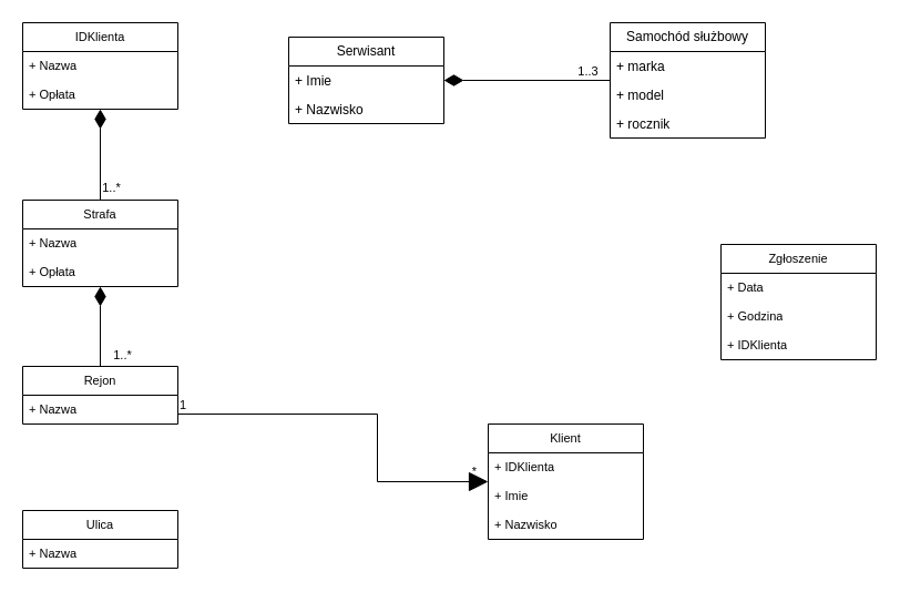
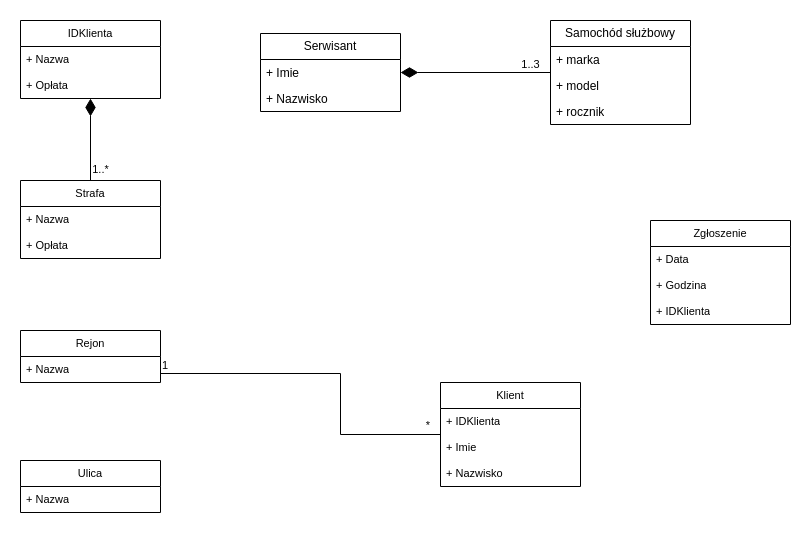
- <mxCell id="17" value="1..*" style="edgeStyle=orthogonalEdgeStyle;rounded=0;orthogonalLoop=1;jettySize=auto;html=1;strokeColor=default;align=center;verticalAlign=middle;fontFamily=Helvetica;fontSize=11;fontColor=default;labelBackgroundColor=none;endArrow=diamondThin;endFill=1;endSize=15;" edge="1" parent="1" source="18" target="14"><mxGeometry x="-0.722" y="-20" relative="1" as="geometry"><mxPoint as="offset" /></mxGeometry></mxCell>
- <mxCell id="30" value="" style="endArrow=block;html=1;edgeStyle=orthogonalEdgeStyle;rounded=0;strokeColor=default;align=center;verticalAlign=middle;fontFamily=Helvetica;fontSize=11;fontColor=default;labelBackgroundColor=none;endSize=15;" edge="1" parent="1" source="18" target="26"><mxGeometry relative="1" as="geometry"><mxPoint x="170" y="353" as="sourcePoint" /><mxPoint x="340" y="121" as="targetPoint" /><Array as="points"><mxPoint x="340" y="373" /><mxPoint x="340" y="434" /></Array></mxGeometry></mxCell>
+ <mxCell id="30" value="" style="endArrow=none;html=1;edgeStyle=orthogonalEdgeStyle;rounded=0;strokeColor=default;align=center;verticalAlign=middle;fontFamily=Helvetica;fontSize=11;fontColor=default;labelBackgroundColor=none;endSize=15;" edge="1" parent="1" source="18" target="26"><mxGeometry relative="1" as="geometry"><mxPoint x="170" y="353" as="sourcePoint" /><mxPoint x="340" y="121" as="targetPoint" /><Array as="points"><mxPoint x="340" y="373" /><mxPoint x="340" y="434" /></Array></mxGeometry></mxCell>
